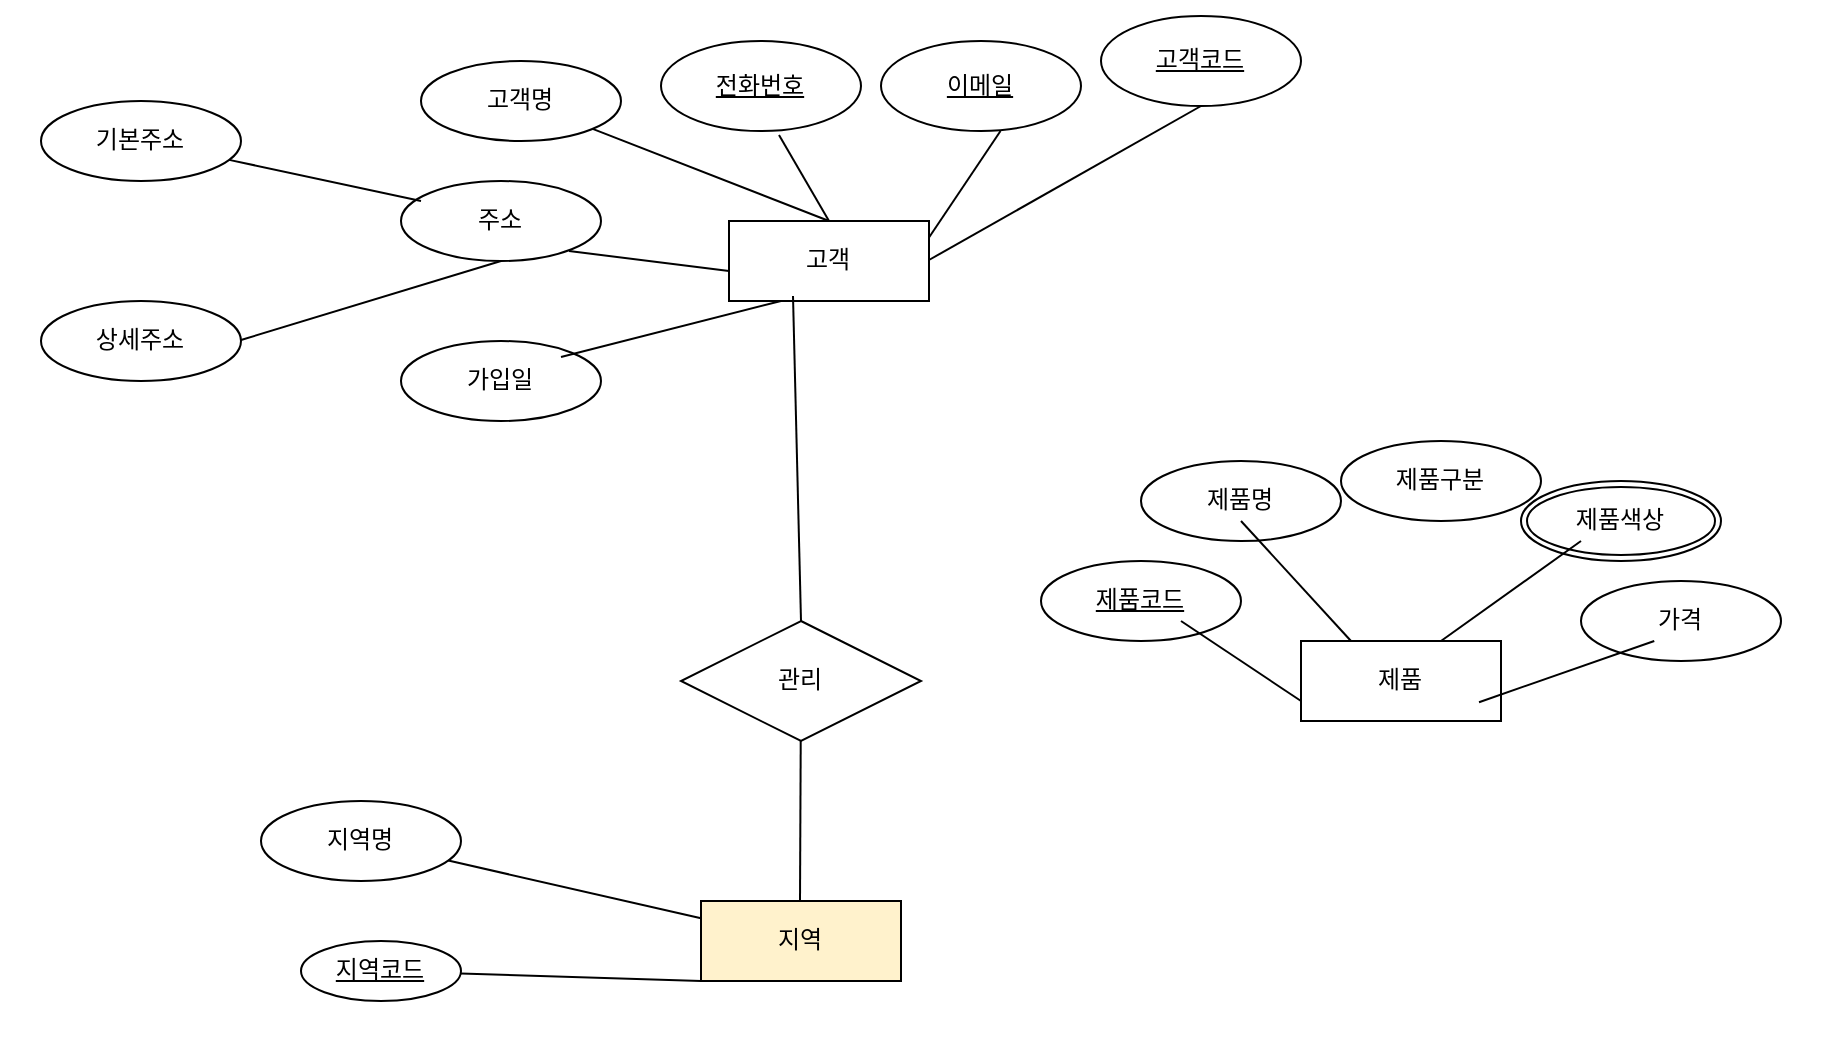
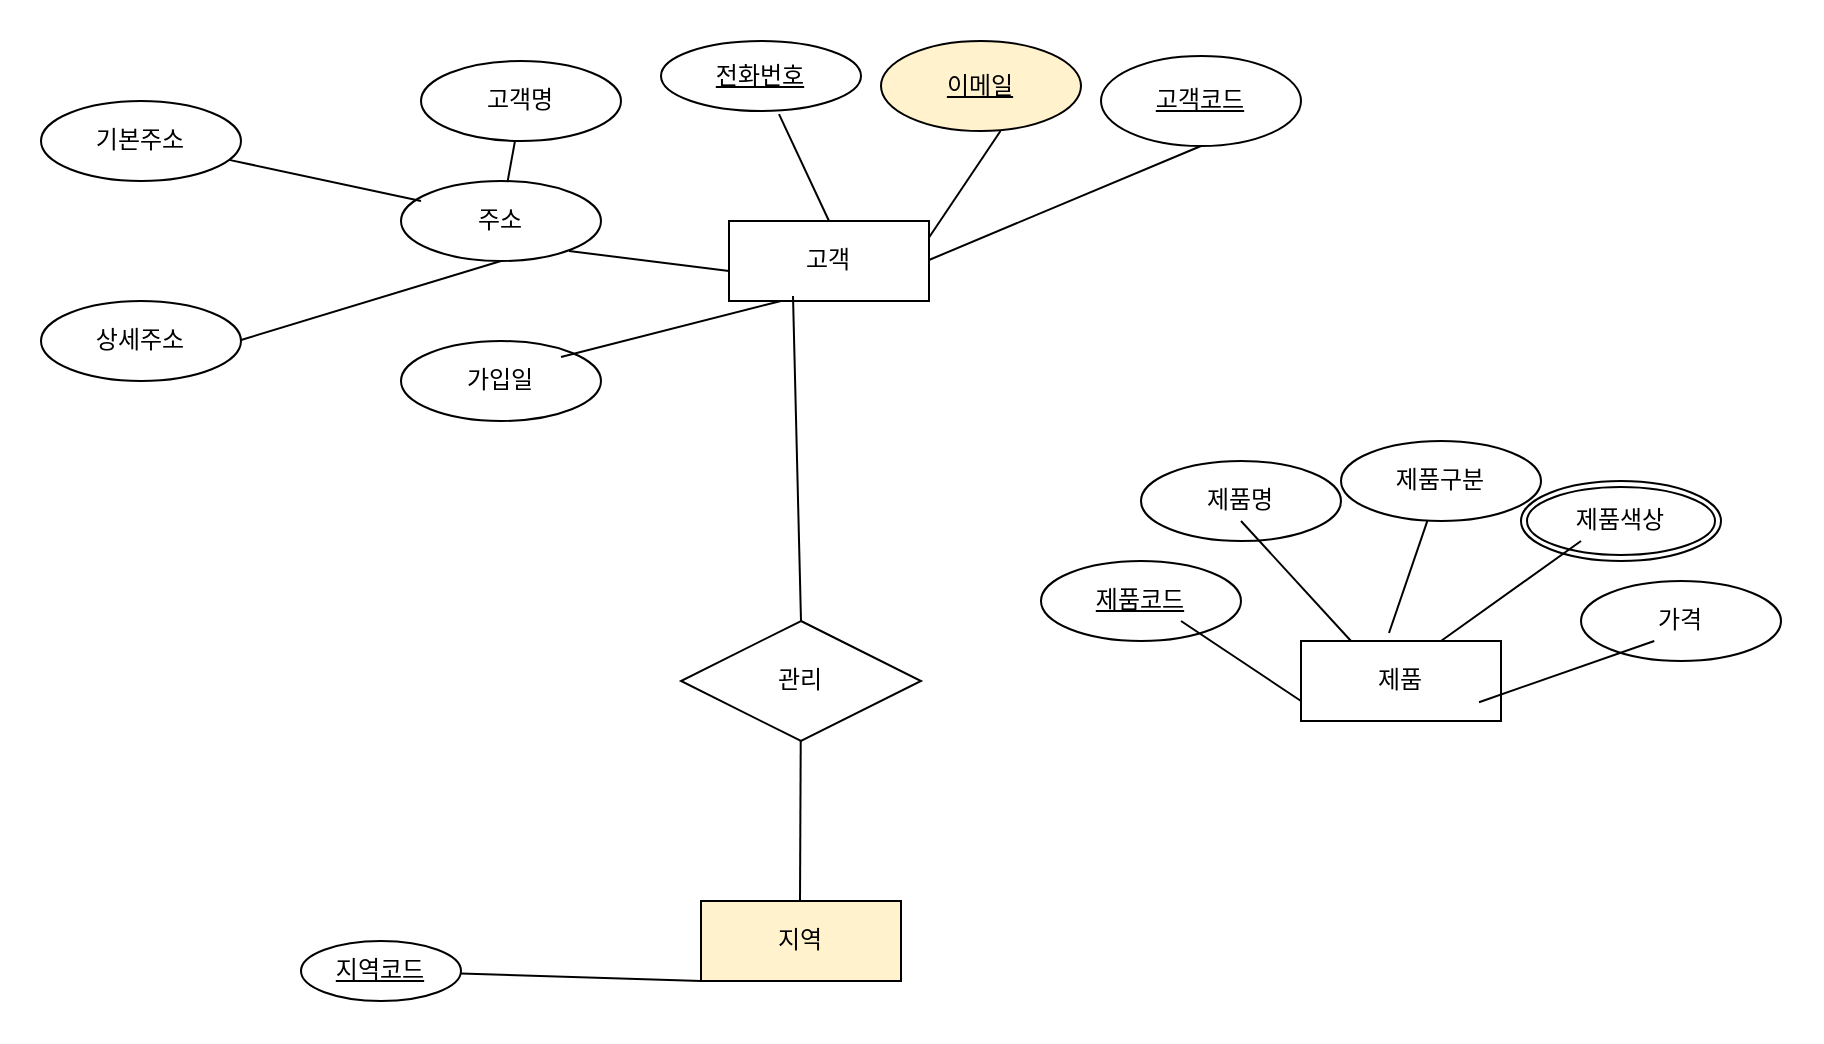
- <mxCell id="8" value="고객코드" style="ellipse;whiteSpace=wrap;html=1;align=center;fontStyle=4;" parent="1" vertex="1"><mxGeometry x="550" y="7.5" width="100" height="45" as="geometry" /></mxCell>
+ <mxCell id="8" value="고객코드" style="ellipse;whiteSpace=wrap;html=1;align=center;fontStyle=4;" parent="1" vertex="1"><mxGeometry x="550" y="27.5" width="100" height="45" as="geometry" /></mxCell>
- <mxCell id="5" value="전화번호" style="ellipse;whiteSpace=wrap;html=1;align=center;fontStyle=4;" parent="1" vertex="1"><mxGeometry x="330" y="20" width="100" height="45" as="geometry" /></mxCell>
+ <mxCell id="5" value="전화번호" style="ellipse;whiteSpace=wrap;html=1;align=center;fontStyle=4;" parent="1" vertex="1"><mxGeometry x="330" y="20" width="100" height="35" as="geometry" /></mxCell>
- <mxCell id="7" value="이메일" style="ellipse;whiteSpace=wrap;html=1;align=center;fontStyle=4;" parent="1" vertex="1"><mxGeometry x="440" y="20" width="100" height="45" as="geometry" /></mxCell>
+ <mxCell id="7" value="이메일" style="ellipse;whiteSpace=wrap;html=1;align=center;fontStyle=4;fillColor=#fff2cc;" parent="1" vertex="1"><mxGeometry x="440" y="20" width="100" height="45" as="geometry" /></mxCell>
- <mxCell id="4" value="" style="endArrow=none;html=1;rounded=0;entryX=0.5;entryY=0;entryDx=0;entryDy=0;" parent="1" source="3" target="2" edge="1"><mxGeometry relative="1" as="geometry"><mxPoint x="330" y="130" as="sourcePoint" /><mxPoint x="490" y="130" as="targetPoint" /></mxGeometry></mxCell>
+ <mxCell id="4" value="" style="endArrow=none;html=1;rounded=0;" parent="1" source="3" target="11" edge="1"><mxGeometry relative="1" as="geometry"><mxPoint x="330" y="130" as="sourcePoint" /><mxPoint x="490" y="130" as="targetPoint" /></mxGeometry></mxCell>
+ <mxCell id="31" value="" style="endArrow=none;html=1;rounded=0;exitX=0.44;exitY=-0.1;exitDx=0;exitDy=0;exitPerimeter=0;" parent="1" source="23" target="26" edge="1"><mxGeometry relative="1" as="geometry"><mxPoint x="700" y="300" as="sourcePoint" /><mxPoint x="710" y="270" as="targetPoint" /></mxGeometry></mxCell>
- <mxCell id="20" value="지역명" style="ellipse;whiteSpace=wrap;html=1;align=center;" parent="1" vertex="1"><mxGeometry x="130" y="400" width="100" height="40" as="geometry" /></mxCell>
- <mxCell id="35" value="" style="endArrow=none;html=1;rounded=0;" edge="1" parent="1" source="20" target="19"><mxGeometry relative="1" as="geometry"><mxPoint x="240" y="337.79" as="sourcePoint" /><mxPoint x="374" y="360.002" as="targetPoint" /></mxGeometry></mxCell>
